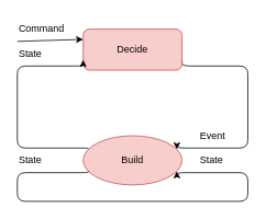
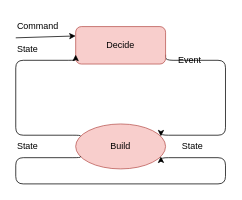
- <mxCell id="12" value="Event" style="text;html=1;strokeColor=none;fillColor=none;align=left;verticalAlign=middle;whiteSpace=wrap;rounded=0;" vertex="1" parent="1"><mxGeometry x="240" y="150" width="60" height="30" as="geometry" /></mxCell>
+ <mxCell id="12" value="Event" style="text;html=1;strokeColor=none;fillColor=none;align=left;verticalAlign=middle;whiteSpace=wrap;rounded=0;" vertex="1" parent="1"><mxGeometry x="235" y="65" width="60" height="30" as="geometry" /></mxCell>
